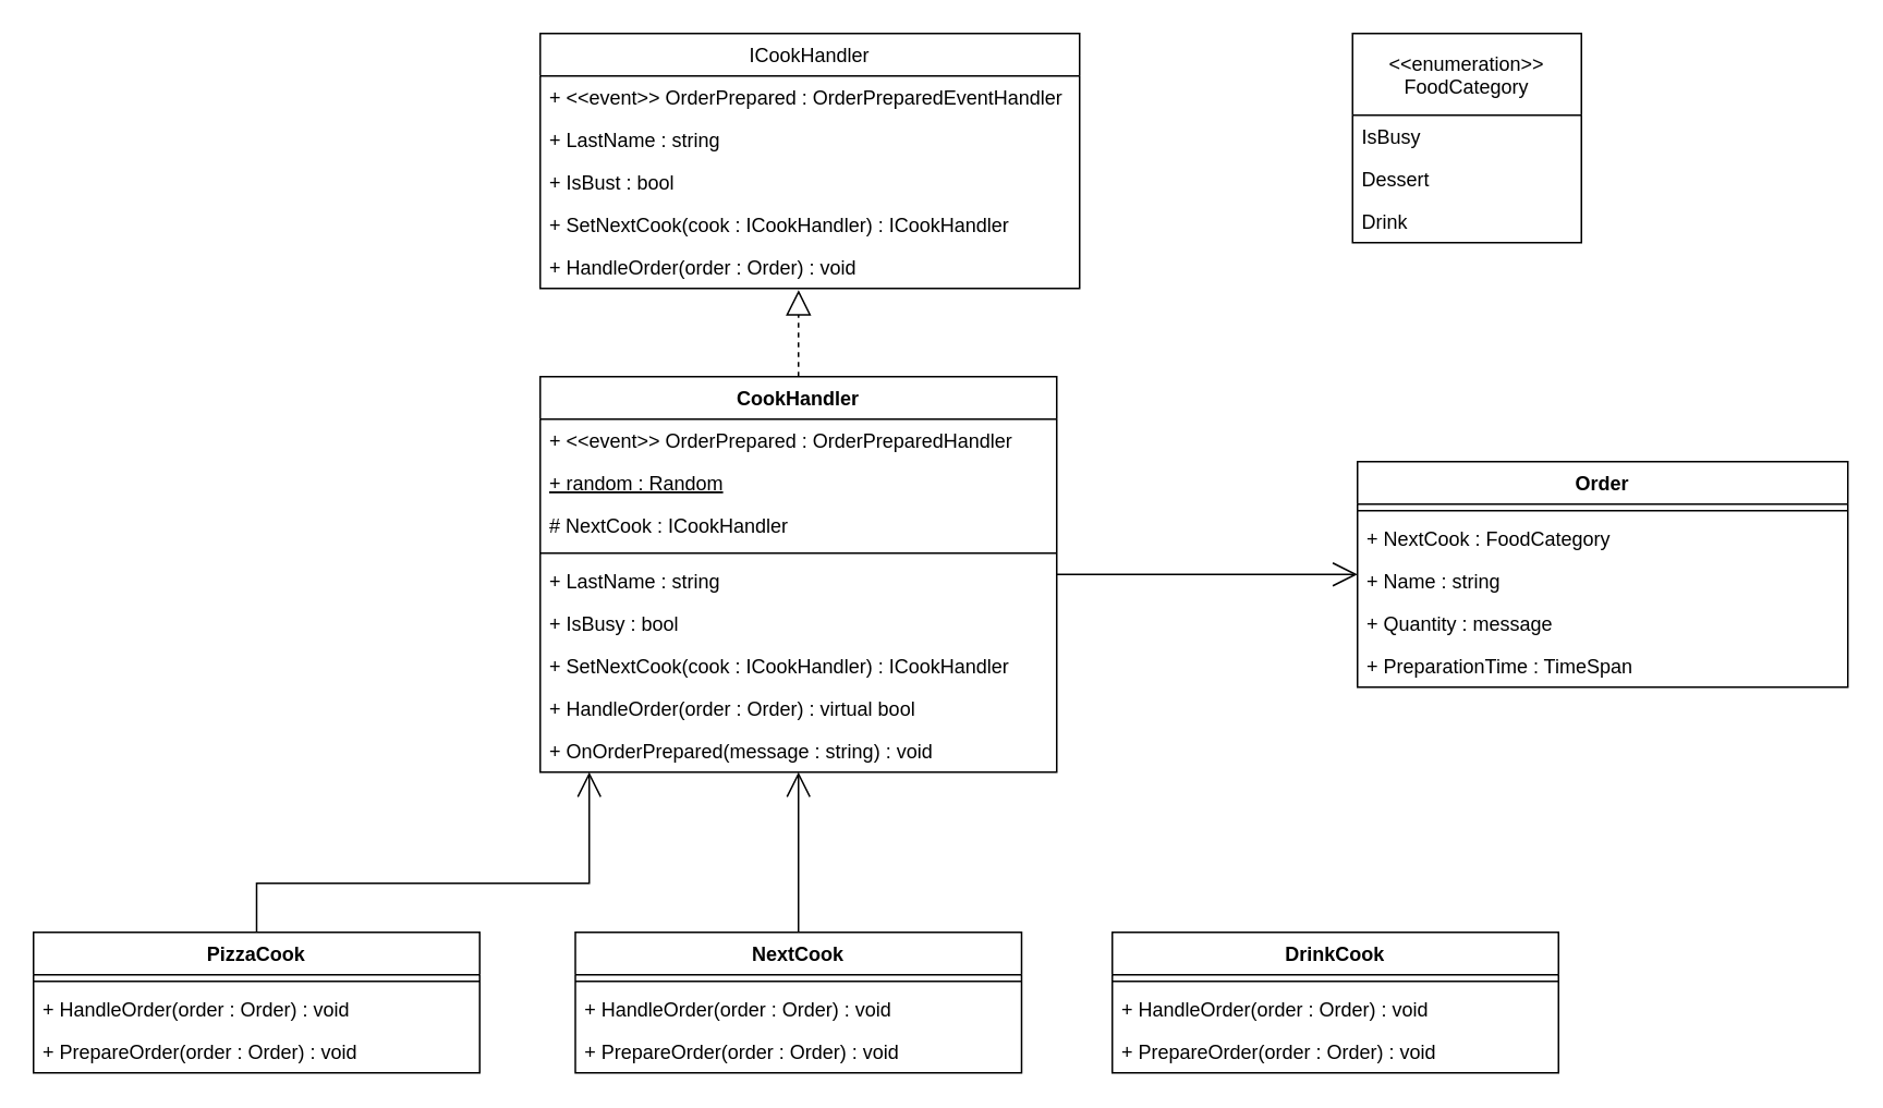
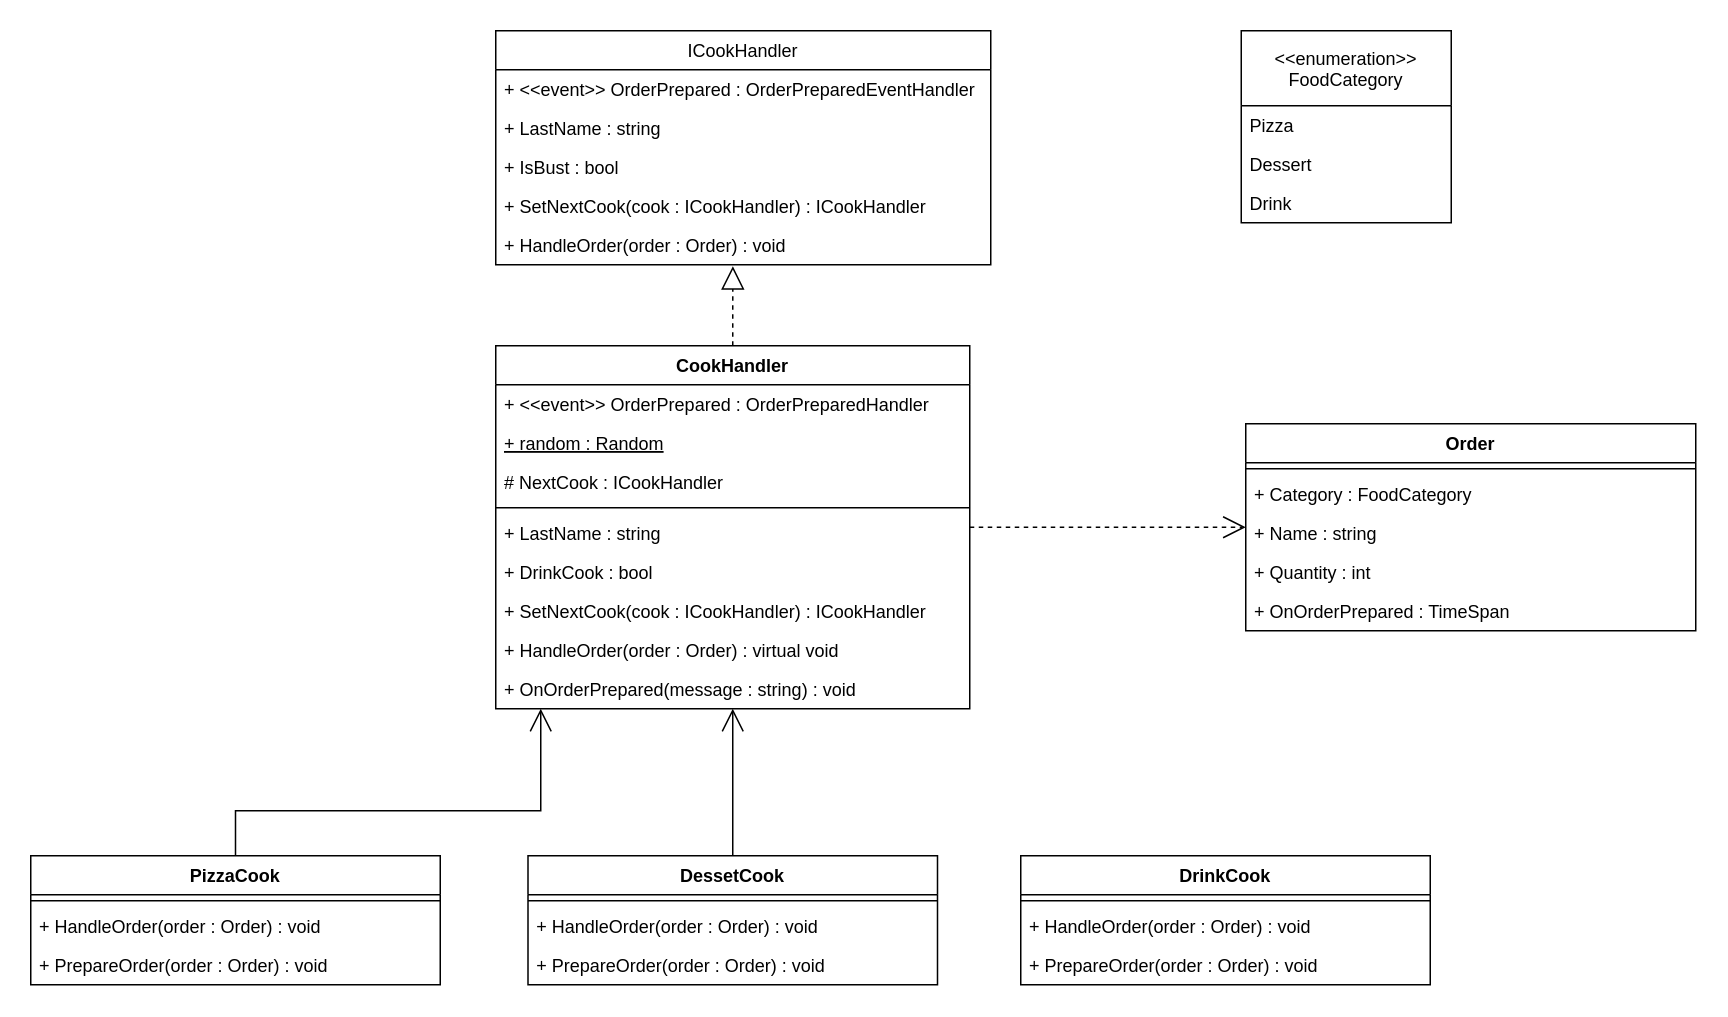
- <mxCell id="41" value="IsBusy" style="text;strokeColor=none;fillColor=none;align=left;verticalAlign=top;spacingLeft=4;spacingRight=4;overflow=hidden;rotatable=0;points=[[0,0.5],[1,0.5]];portConstraint=eastwest;" parent="40" vertex="1"><mxGeometry y="50" width="140" height="26" as="geometry" /></mxCell>
+ <mxCell id="41" value="Pizza" style="text;strokeColor=none;fillColor=none;align=left;verticalAlign=top;spacingLeft=4;spacingRight=4;overflow=hidden;rotatable=0;points=[[0,0.5],[1,0.5]];portConstraint=eastwest;" parent="40" vertex="1"><mxGeometry y="50" width="140" height="26" as="geometry" /></mxCell>
- <mxCell id="27" value="+ NextCook : FoodCategory " style="text;strokeColor=none;fillColor=none;align=left;verticalAlign=top;spacingLeft=4;spacingRight=4;overflow=hidden;rotatable=0;points=[[0,0.5],[1,0.5]];portConstraint=eastwest;" parent="25" vertex="1"><mxGeometry y="34" width="300" height="26" as="geometry" /></mxCell>
+ <mxCell id="27" value="+ Category : FoodCategory " style="text;strokeColor=none;fillColor=none;align=left;verticalAlign=top;spacingLeft=4;spacingRight=4;overflow=hidden;rotatable=0;points=[[0,0.5],[1,0.5]];portConstraint=eastwest;" parent="25" vertex="1"><mxGeometry y="34" width="300" height="26" as="geometry" /></mxCell>
- <mxCell id="9" style="edgeStyle=orthogonalEdgeStyle;rounded=0;orthogonalLoop=1;jettySize=auto;html=1;endArrow=open;endFill=0;endSize=13;" parent="1" source="10" target="25" edge="1"><mxGeometry relative="1" as="geometry" /></mxCell>
+ <mxCell id="9" style="edgeStyle=orthogonalEdgeStyle;rounded=0;orthogonalLoop=1;jettySize=auto;html=1;endArrow=open;endFill=0;endSize=13;dashed=1;" parent="1" source="10" target="25" edge="1"><mxGeometry relative="1" as="geometry" /></mxCell>
- <mxCell id="16" value="+ IsBusy : bool" style="text;strokeColor=none;fillColor=none;align=left;verticalAlign=top;spacingLeft=4;spacingRight=4;overflow=hidden;rotatable=0;points=[[0,0.5],[1,0.5]];portConstraint=eastwest;" parent="10" vertex="1"><mxGeometry y="138" width="316" height="26" as="geometry" /></mxCell>
+ <mxCell id="16" value="+ DrinkCook : bool" style="text;strokeColor=none;fillColor=none;align=left;verticalAlign=top;spacingLeft=4;spacingRight=4;overflow=hidden;rotatable=0;points=[[0,0.5],[1,0.5]];portConstraint=eastwest;" parent="10" vertex="1"><mxGeometry y="138" width="316" height="26" as="geometry" /></mxCell>
- <mxCell id="29" value="+ Quantity : message" style="text;strokeColor=none;fillColor=none;align=left;verticalAlign=top;spacingLeft=4;spacingRight=4;overflow=hidden;rotatable=0;points=[[0,0.5],[1,0.5]];portConstraint=eastwest;" parent="25" vertex="1"><mxGeometry y="86" width="300" height="26" as="geometry" /></mxCell>
+ <mxCell id="29" value="+ Quantity : int" style="text;strokeColor=none;fillColor=none;align=left;verticalAlign=top;spacingLeft=4;spacingRight=4;overflow=hidden;rotatable=0;points=[[0,0.5],[1,0.5]];portConstraint=eastwest;" parent="25" vertex="1"><mxGeometry y="86" width="300" height="26" as="geometry" /></mxCell>
- <mxCell id="30" value="+ PreparationTime : TimeSpan" style="text;strokeColor=none;fillColor=none;align=left;verticalAlign=top;spacingLeft=4;spacingRight=4;overflow=hidden;rotatable=0;points=[[0,0.5],[1,0.5]];portConstraint=eastwest;" parent="25" vertex="1"><mxGeometry y="112" width="300" height="26" as="geometry" /></mxCell>
+ <mxCell id="30" value="+ OnOrderPrepared : TimeSpan" style="text;strokeColor=none;fillColor=none;align=left;verticalAlign=top;spacingLeft=4;spacingRight=4;overflow=hidden;rotatable=0;points=[[0,0.5],[1,0.5]];portConstraint=eastwest;" parent="25" vertex="1"><mxGeometry y="112" width="300" height="26" as="geometry" /></mxCell>
- <mxCell id="18" value="+ HandleOrder(order : Order) : virtual bool" style="text;strokeColor=none;fillColor=none;align=left;verticalAlign=top;spacingLeft=4;spacingRight=4;overflow=hidden;rotatable=0;points=[[0,0.5],[1,0.5]];portConstraint=eastwest;" parent="10" vertex="1"><mxGeometry y="190" width="316" height="26" as="geometry" /></mxCell>
+ <mxCell id="18" value="+ HandleOrder(order : Order) : virtual void" style="text;strokeColor=none;fillColor=none;align=left;verticalAlign=top;spacingLeft=4;spacingRight=4;overflow=hidden;rotatable=0;points=[[0,0.5],[1,0.5]];portConstraint=eastwest;" parent="10" vertex="1"><mxGeometry y="190" width="316" height="26" as="geometry" /></mxCell>
- <mxCell id="32" value="NextCook" style="swimlane;fontStyle=1;align=center;verticalAlign=top;childLayout=stackLayout;horizontal=1;startSize=26;horizontalStack=0;resizeParent=1;resizeParentMax=0;resizeLast=0;collapsible=1;marginBottom=0;" parent="1" vertex="1"><mxGeometry x="351.5" y="570" width="273" height="86" as="geometry" /></mxCell>
+ <mxCell id="32" value="DessetCook" style="swimlane;fontStyle=1;align=center;verticalAlign=top;childLayout=stackLayout;horizontal=1;startSize=26;horizontalStack=0;resizeParent=1;resizeParentMax=0;resizeLast=0;collapsible=1;marginBottom=0;" parent="1" vertex="1"><mxGeometry x="351.5" y="570" width="273" height="86" as="geometry" /></mxCell>
